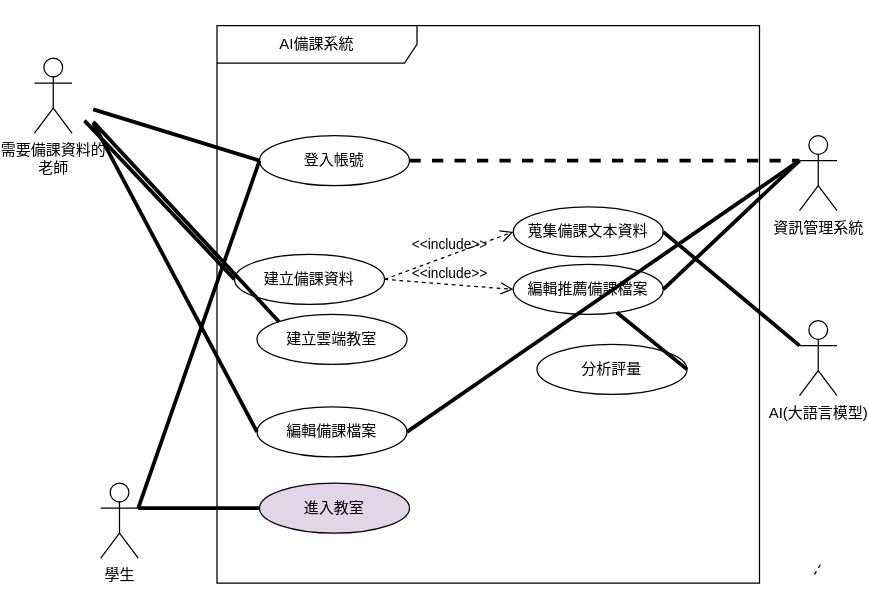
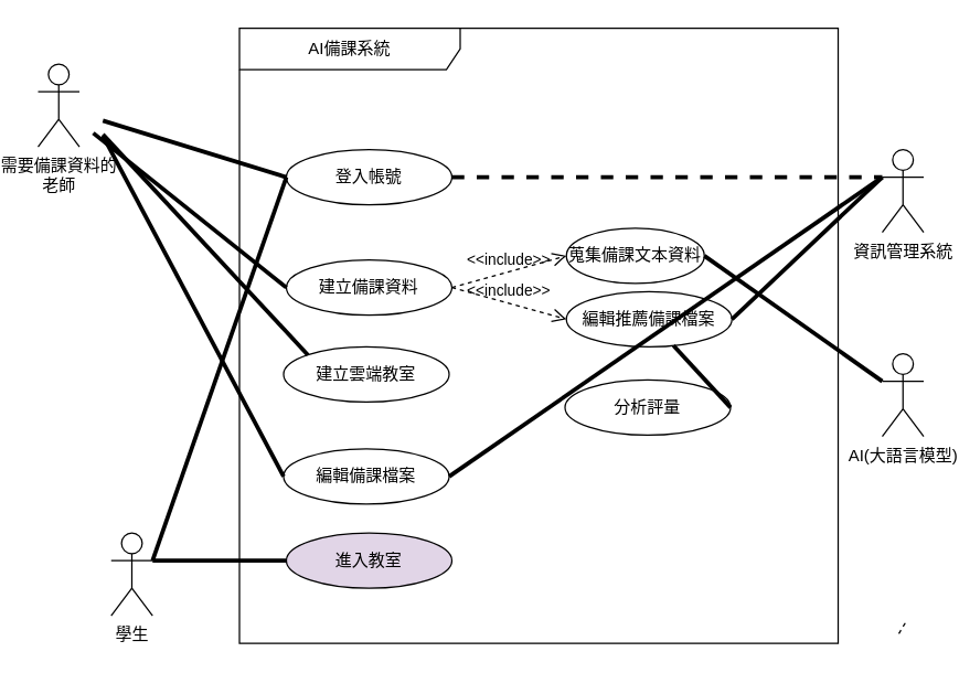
- <mxCell id="5" value="&lt;div&gt;蒐集備課文本資料&lt;/div&gt;" style="ellipse;html=1;whiteSpace=wrap;" vertex="1" parent="3"><mxGeometry x="237" y="145" width="120" height="40" as="geometry" /></mxCell>
+ <mxCell id="5" value="&lt;div&gt;蒐集備課文本資料&lt;/div&gt;" style="ellipse;html=1;whiteSpace=wrap;" vertex="1" parent="3"><mxGeometry x="237" y="145" width="100" height="40" as="geometry" /></mxCell>
- <mxCell id="7" value="建立備課資料" style="ellipse;html=1;whiteSpace=wrap;" vertex="1" parent="3"><mxGeometry x="14" y="183" width="120" height="40" as="geometry" /></mxCell>
+ <mxCell id="7" value="建立備課資料" style="ellipse;html=1;whiteSpace=wrap;" vertex="1" parent="3"><mxGeometry x="34" y="168" width="120" height="40" as="geometry" /></mxCell>
- <mxCell id="14" value="分析評量" style="ellipse;html=1;whiteSpace=wrap;" vertex="1" parent="3"><mxGeometry x="256" y="255" width="120" height="40" as="geometry" /></mxCell>
+ <mxCell id="14" value="分析評量" style="ellipse;html=1;whiteSpace=wrap;" vertex="1" parent="3"><mxGeometry x="236" y="255" width="120" height="40" as="geometry" /></mxCell>
